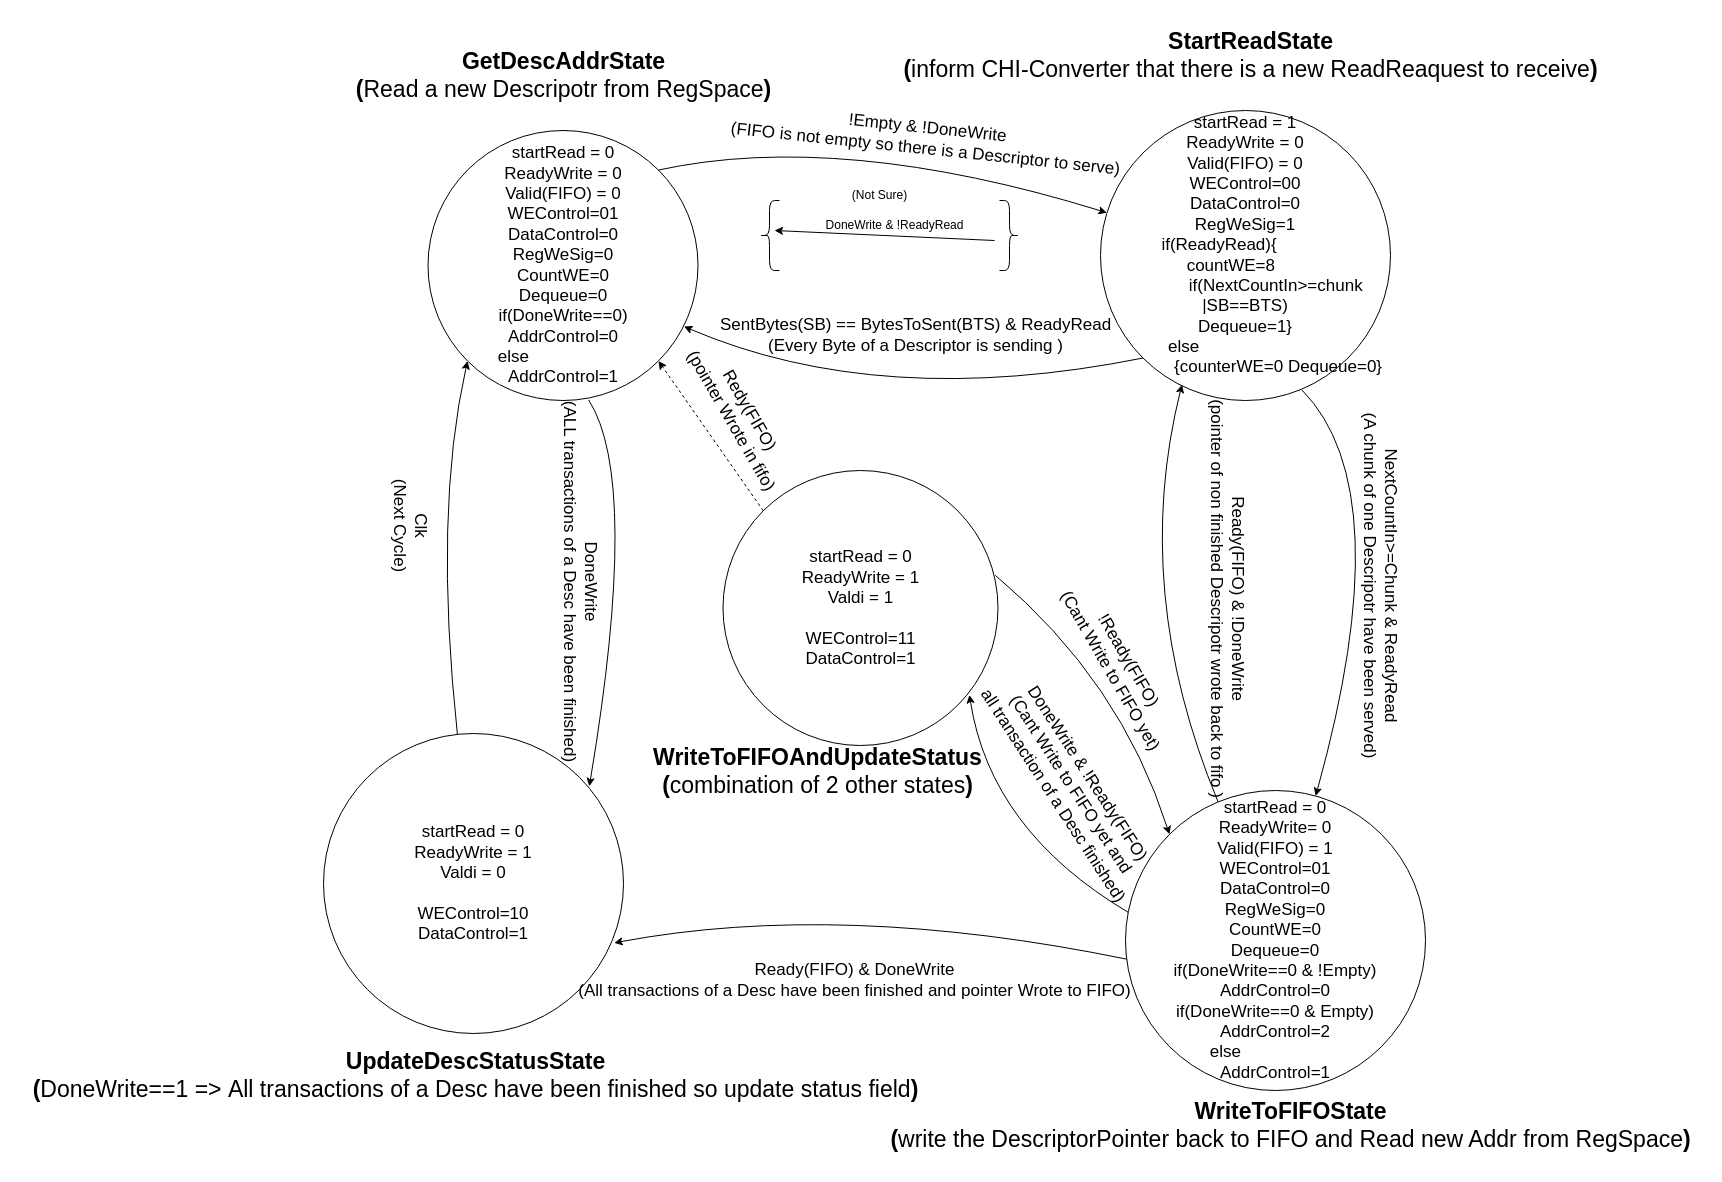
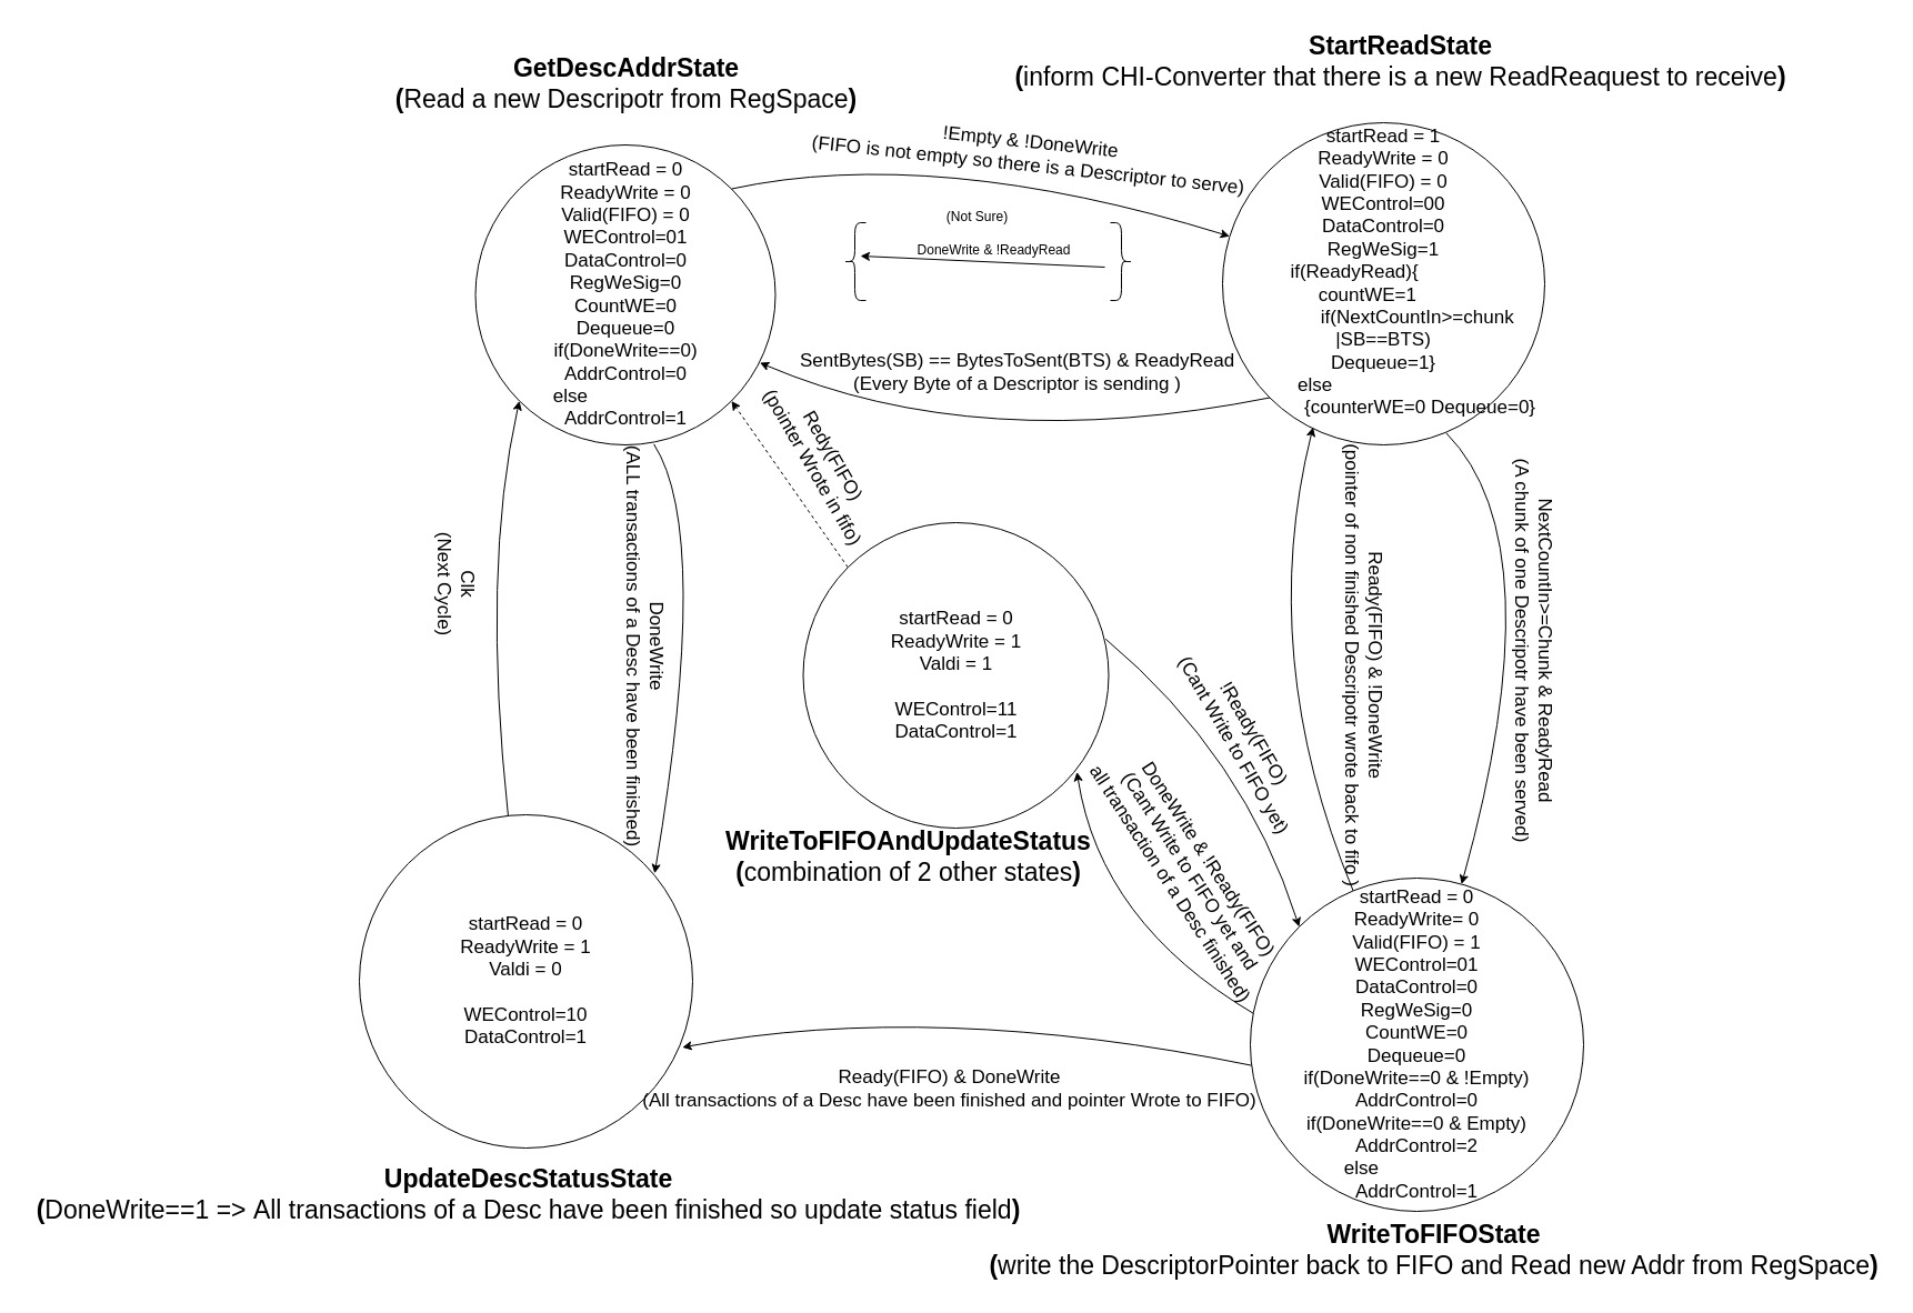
- <mxCell id="8" value="&lt;b style=&quot;font-size: 23px;&quot;&gt;StartReadState&lt;br&gt;(&lt;/b&gt;&lt;span style=&quot;font-size: 23px;&quot;&gt;inform CHI-Converter that there is a new ReadReaquest to receive&lt;/span&gt;&lt;b style=&quot;font-size: 23px;&quot;&gt;)&lt;br&gt;&lt;/b&gt;" style="text;html=1;align=center;verticalAlign=middle;resizable=0;points=[];autosize=1;strokeColor=none;fillColor=none;" parent="1" vertex="1"><mxGeometry x="890" y="20" width="720" height="70" as="geometry" /></mxCell>
+ <mxCell id="8" value="&lt;b style=&quot;font-size: 23px;&quot;&gt;StartReadState&lt;br&gt;(&lt;/b&gt;&lt;span style=&quot;font-size: 23px;&quot;&gt;inform CHI-Converter that there is a new ReadReaquest to receive&lt;/span&gt;&lt;b style=&quot;font-size: 23px;&quot;&gt;)&lt;br&gt;&lt;/b&gt;" style="text;html=1;align=center;verticalAlign=middle;resizable=0;points=[];autosize=1;strokeColor=none;fillColor=none;" parent="1" vertex="1"><mxGeometry x="900" y="20" width="720" height="70" as="geometry" /></mxCell>
- <mxCell id="4" value="&lt;font style=&quot;font-size: 17px;&quot;&gt;startRead = 1&lt;br&gt;ReadyWrite = 0&lt;br&gt;Valid(FIFO) = 0&lt;br&gt;WEControl=00&lt;br&gt;DataControl=0&lt;br&gt;RegWeSig=1&lt;br&gt;if(ReadyRead){&amp;nbsp; &amp;nbsp; &amp;nbsp; &amp;nbsp; &amp;nbsp; &amp;nbsp;&lt;br&gt;&amp;nbsp; countWE=8&amp;nbsp; &amp;nbsp; &amp;nbsp; &amp;nbsp;&amp;nbsp;&lt;br&gt;&amp;nbsp; &amp;nbsp; &amp;nbsp; &amp;nbsp; &amp;nbsp; &amp;nbsp; &amp;nbsp;if(NextCountIn&amp;gt;=chunk |SB==BTS)&lt;br&gt;Dequeue=1}&lt;br&gt;&amp;nbsp;else&amp;nbsp; &amp;nbsp; &amp;nbsp; &amp;nbsp; &amp;nbsp; &amp;nbsp; &amp;nbsp; &amp;nbsp; &amp;nbsp; &amp;nbsp; &amp;nbsp; &amp;nbsp; &amp;nbsp; &amp;nbsp;&lt;br&gt;&amp;nbsp; &amp;nbsp; &amp;nbsp; &amp;nbsp; &amp;nbsp; &amp;nbsp; &amp;nbsp; &amp;nbsp;{counterWE=0 Dequeue=0}&amp;nbsp; &amp;nbsp; &amp;nbsp; &amp;nbsp; &amp;nbsp; &amp;nbsp; &amp;nbsp; &amp;nbsp; &amp;nbsp; &amp;nbsp; &amp;nbsp; &amp;nbsp; &amp;nbsp; &amp;nbsp; &amp;nbsp; &amp;nbsp; &amp;nbsp; &amp;nbsp; &amp;nbsp;&amp;nbsp;&lt;/font&gt;" style="ellipse;whiteSpace=wrap;html=1;aspect=fixed;" parent="1" vertex="1"><mxGeometry x="1100" y="110" width="290" height="290" as="geometry" /></mxCell>
+ <mxCell id="4" value="&lt;font style=&quot;font-size: 17px;&quot;&gt;startRead = 1&lt;br&gt;ReadyWrite = 0&lt;br&gt;Valid(FIFO) = 0&lt;br&gt;WEControl=00&lt;br&gt;DataControl=0&lt;br&gt;RegWeSig=1&lt;br&gt;if(ReadyRead){&amp;nbsp; &amp;nbsp; &amp;nbsp; &amp;nbsp; &amp;nbsp; &amp;nbsp;&lt;br&gt;&amp;nbsp; countWE=1&amp;nbsp; &amp;nbsp; &amp;nbsp; &amp;nbsp;&amp;nbsp;&lt;br&gt;&amp;nbsp; &amp;nbsp; &amp;nbsp; &amp;nbsp; &amp;nbsp; &amp;nbsp; &amp;nbsp;if(NextCountIn&amp;gt;=chunk |SB==BTS)&lt;br&gt;Dequeue=1}&lt;br&gt;&amp;nbsp;else&amp;nbsp; &amp;nbsp; &amp;nbsp; &amp;nbsp; &amp;nbsp; &amp;nbsp; &amp;nbsp; &amp;nbsp; &amp;nbsp; &amp;nbsp; &amp;nbsp; &amp;nbsp; &amp;nbsp; &amp;nbsp;&lt;br&gt;&amp;nbsp; &amp;nbsp; &amp;nbsp; &amp;nbsp; &amp;nbsp; &amp;nbsp; &amp;nbsp; &amp;nbsp;{counterWE=0 Dequeue=0}&amp;nbsp; &amp;nbsp; &amp;nbsp; &amp;nbsp; &amp;nbsp; &amp;nbsp; &amp;nbsp; &amp;nbsp; &amp;nbsp; &amp;nbsp; &amp;nbsp; &amp;nbsp; &amp;nbsp; &amp;nbsp; &amp;nbsp; &amp;nbsp; &amp;nbsp; &amp;nbsp; &amp;nbsp;&amp;nbsp;&lt;/font&gt;" style="ellipse;whiteSpace=wrap;html=1;aspect=fixed;" parent="1" vertex="1"><mxGeometry x="1100" y="110" width="290" height="290" as="geometry" /></mxCell>
